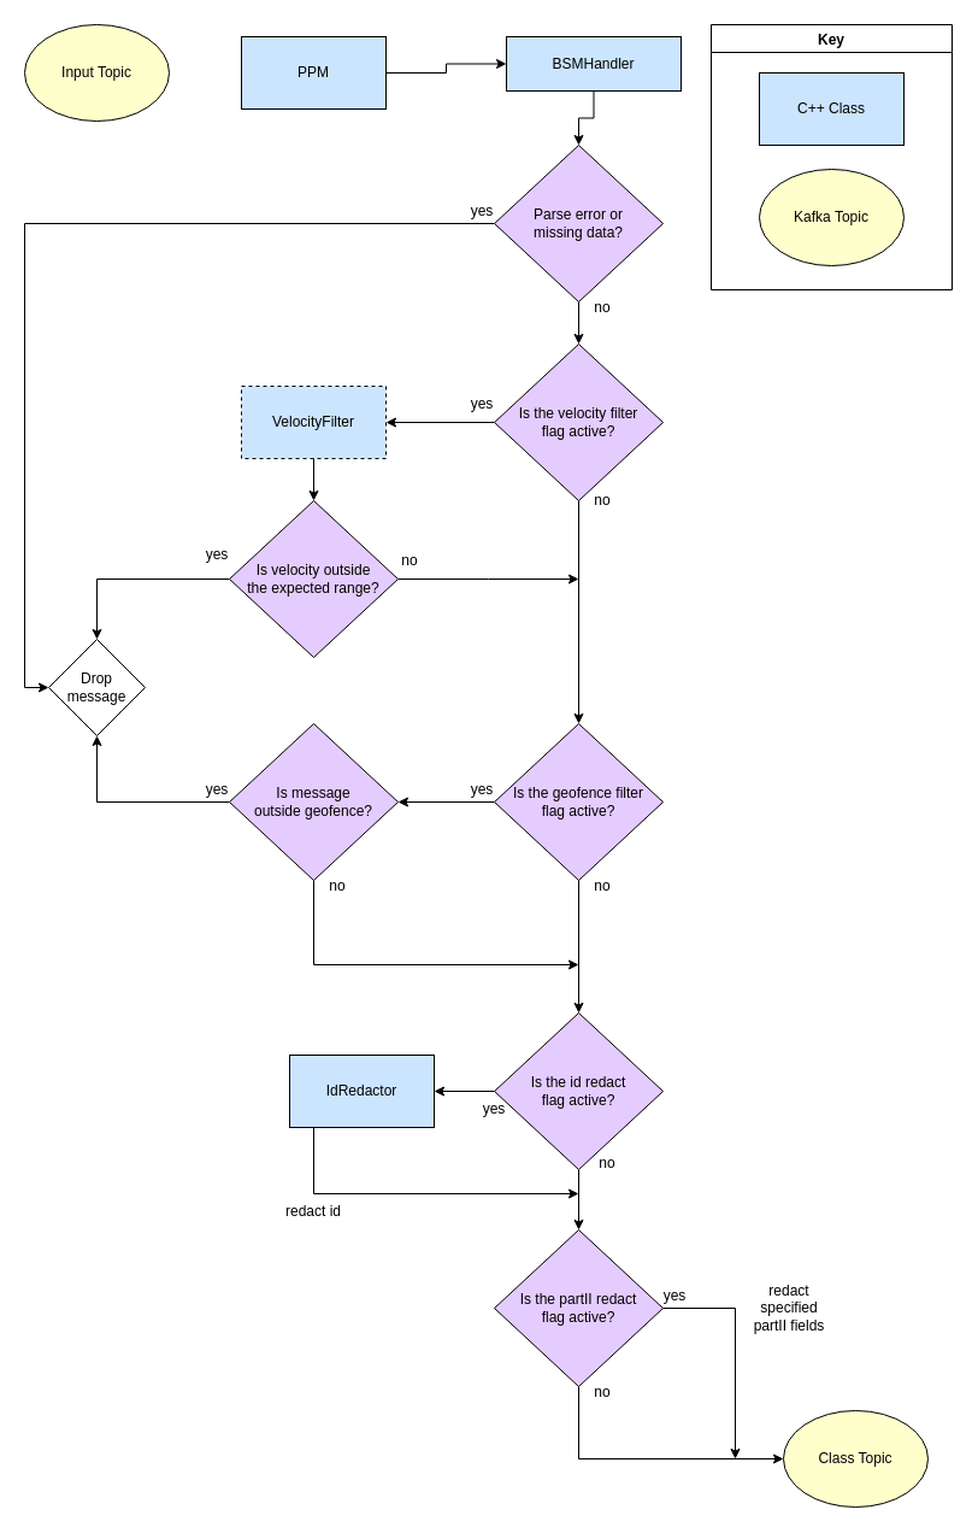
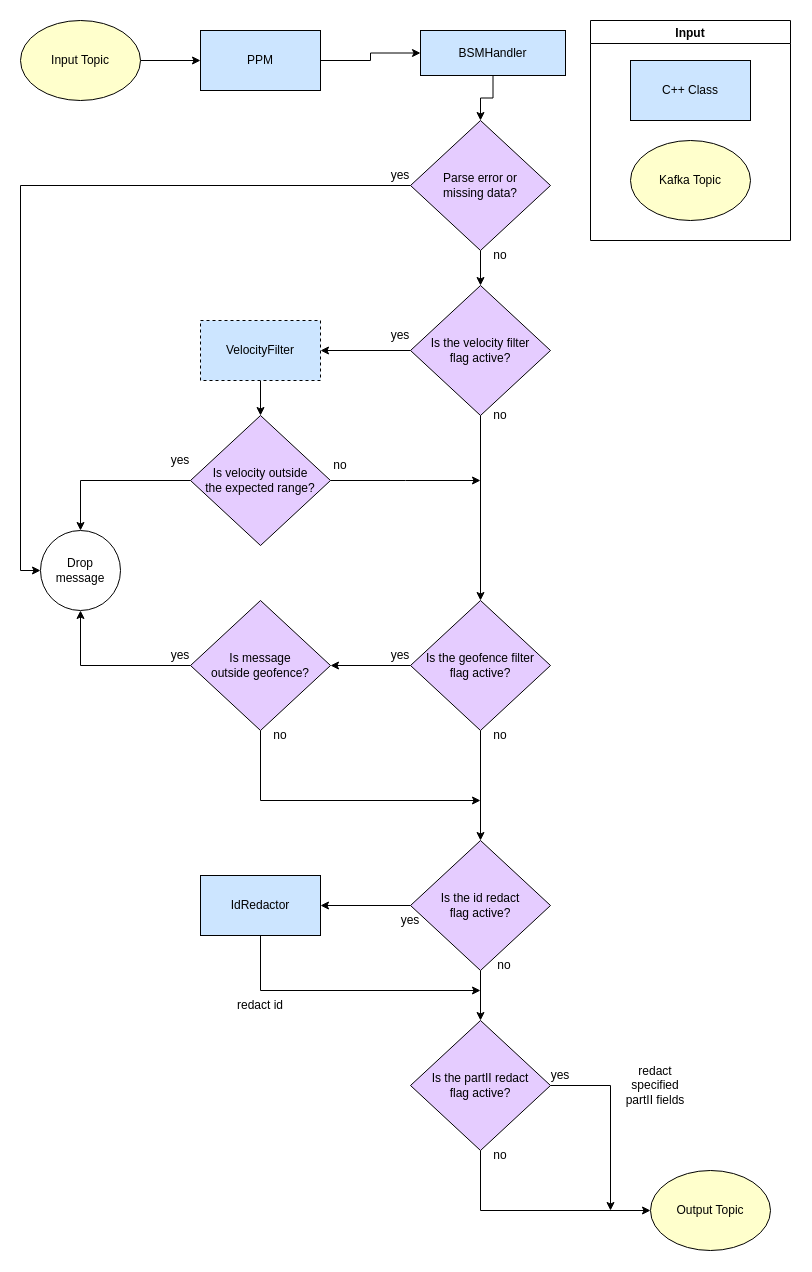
- <mxCell id="24" value="Key" style="swimlane;fillColor=#FFFFFF;" parent="1" vertex="1"><mxGeometry x="590" y="20" width="200" height="220" as="geometry" /></mxCell>
+ <mxCell id="24" value="Input" style="swimlane;fillColor=#FFFFFF;" parent="1" vertex="1"><mxGeometry x="590" y="20" width="200" height="220" as="geometry" /></mxCell>
+ <mxCell id="6" style="edgeStyle=orthogonalEdgeStyle;rounded=0;orthogonalLoop=1;jettySize=auto;html=1;" parent="1" source="7" target="3" edge="1"><mxGeometry relative="1" as="geometry" /></mxCell>
- <mxCell id="30" value="Drop message" style="rhombus;whiteSpace=wrap;html=1;aspect=fixed;" parent="1" vertex="1"><mxGeometry x="40" y="530" width="80" height="80" as="geometry" /></mxCell>
+ <mxCell id="30" value="Drop message" style="ellipse;whiteSpace=wrap;html=1;aspect=fixed;" parent="1" vertex="1"><mxGeometry x="40" y="530" width="80" height="80" as="geometry" /></mxCell>
- <mxCell id="18" value="IdRedactor" style="rounded=0;whiteSpace=wrap;html=1;fillColor=#CCE5FF;" parent="1" vertex="1"><mxGeometry x="240" y="875" width="120" height="60" as="geometry" /></mxCell>
+ <mxCell id="18" value="IdRedactor" style="rounded=0;whiteSpace=wrap;html=1;fillColor=#CCE5FF;" parent="1" vertex="1"><mxGeometry x="200" y="875" width="120" height="60" as="geometry" /></mxCell>
- <mxCell id="8" value="Class Topic" style="ellipse;whiteSpace=wrap;html=1;fillColor=#FFFFCC;" parent="1" vertex="1"><mxGeometry x="650" y="1170" width="120" height="80" as="geometry" /></mxCell>
+ <mxCell id="8" value="Output Topic" style="ellipse;whiteSpace=wrap;html=1;fillColor=#FFFFCC;" parent="1" vertex="1"><mxGeometry x="650" y="1170" width="120" height="80" as="geometry" /></mxCell>
